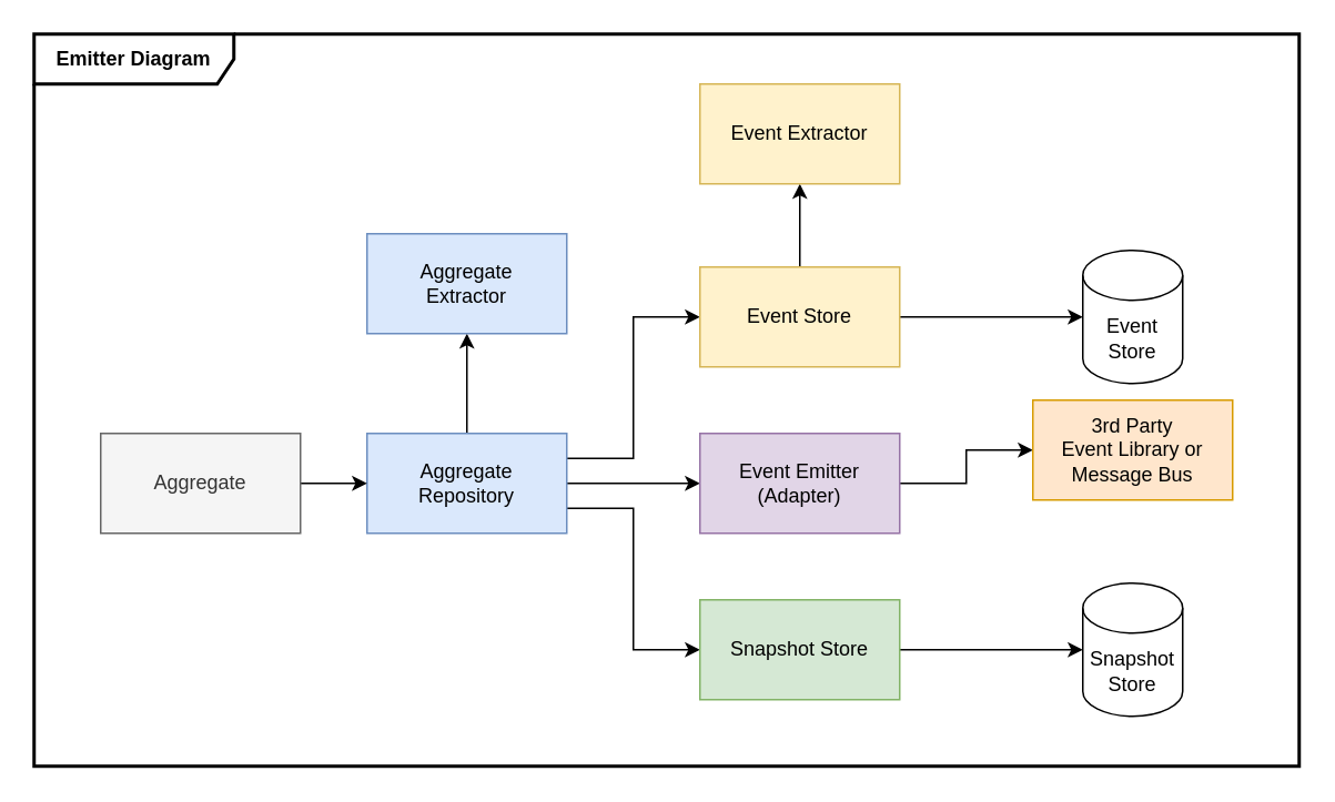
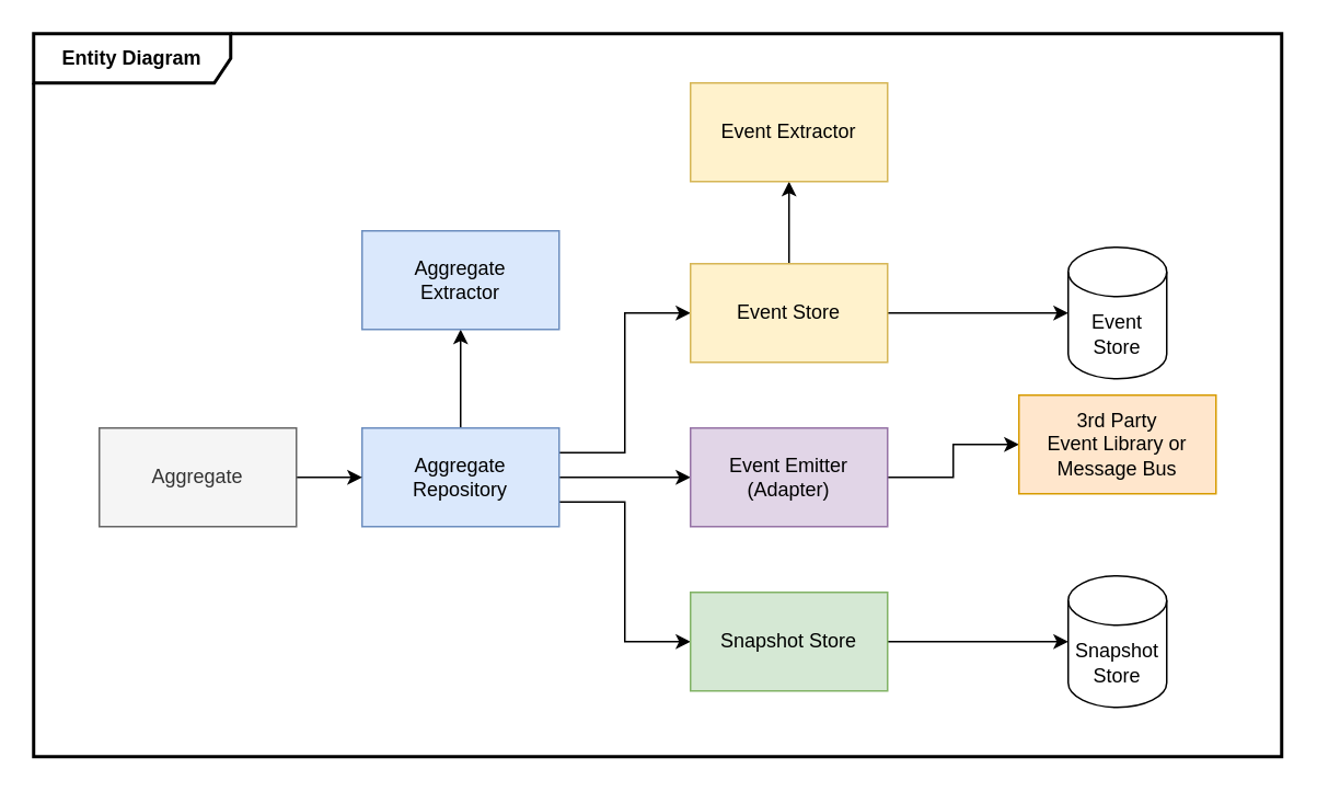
- <mxCell id="18" value="Emitter Diagram" style="shape=umlFrame;whiteSpace=wrap;html=1;pointerEvents=0;width=120;height=30;fontStyle=1;strokeWidth=2;" parent="1" vertex="1"><mxGeometry x="20" y="20" width="760" height="440" as="geometry" /></mxCell>
+ <mxCell id="18" value="Entity Diagram" style="shape=umlFrame;whiteSpace=wrap;html=1;pointerEvents=0;width=120;height=30;fontStyle=1;strokeWidth=2;" parent="1" vertex="1"><mxGeometry x="20" y="20" width="760" height="440" as="geometry" /></mxCell>
